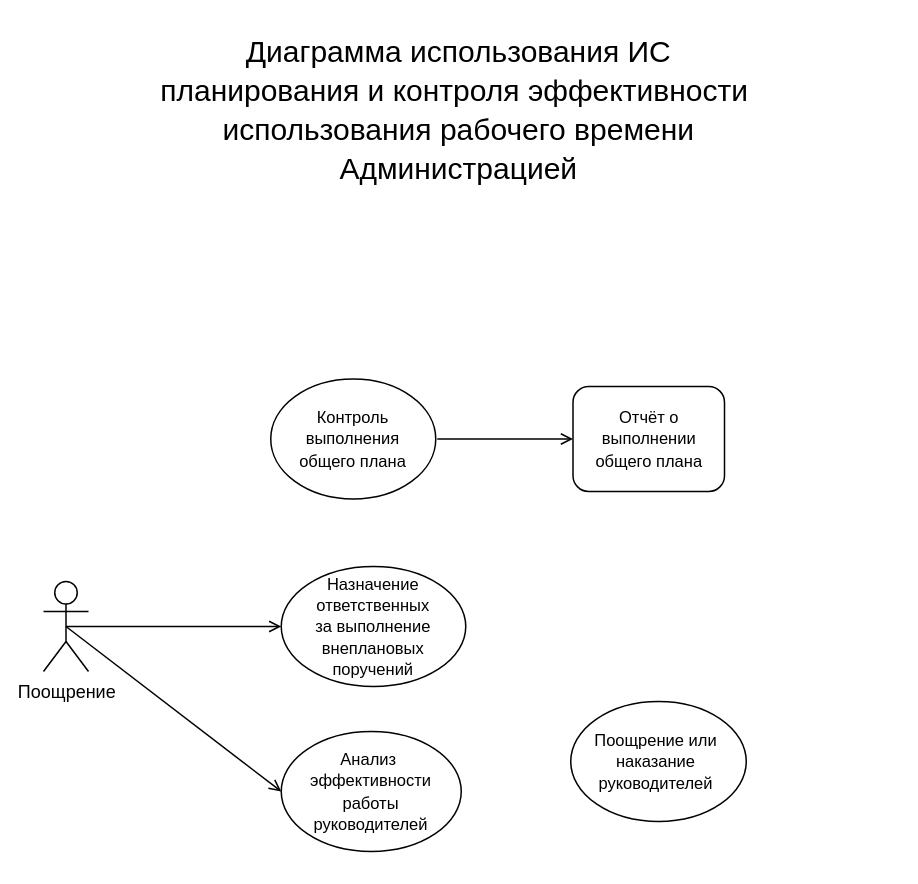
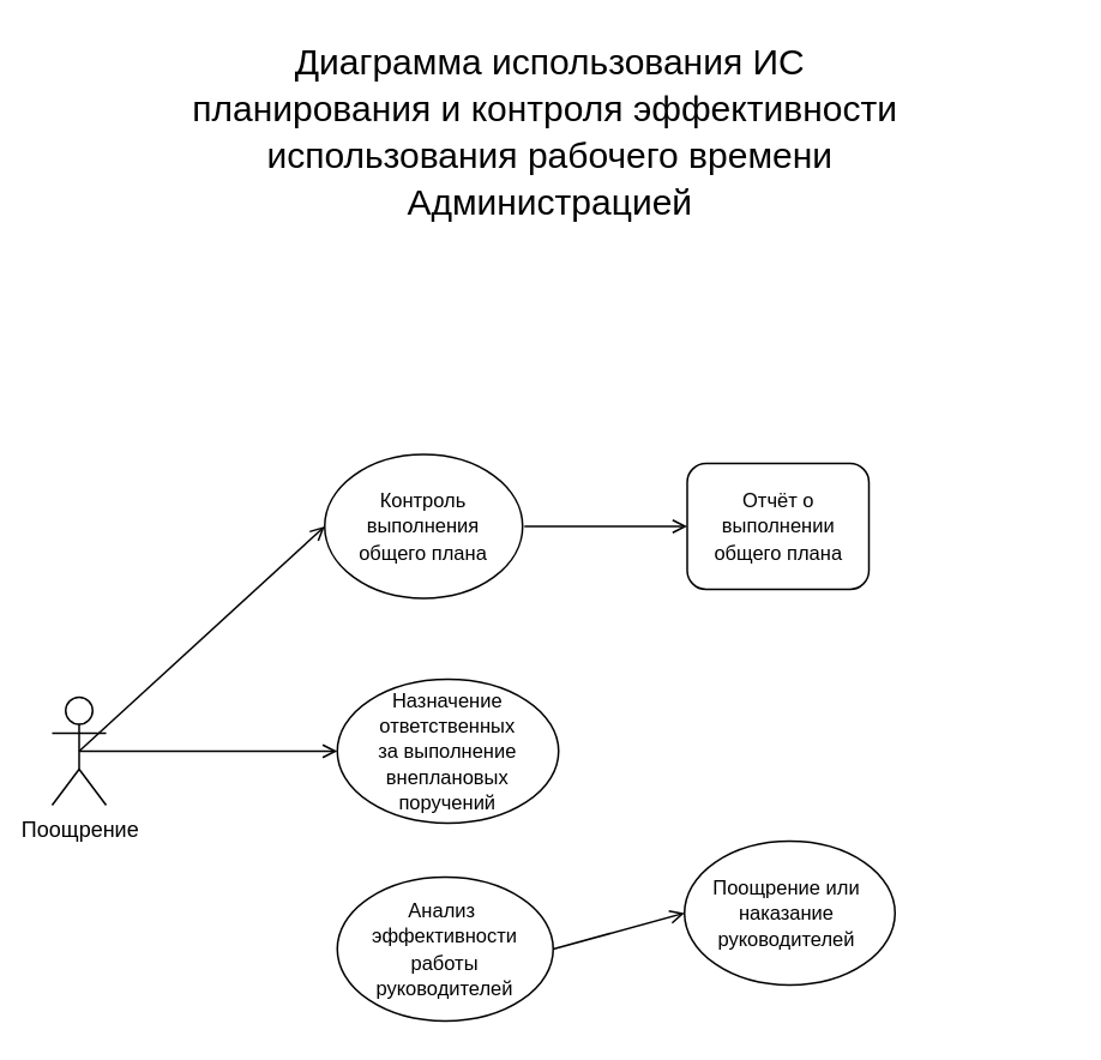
+ <mxCell id="2" style="rounded=0;orthogonalLoop=1;jettySize=auto;html=1;exitX=0.5;exitY=0.5;exitDx=0;exitDy=0;exitPerimeter=0;entryX=0;entryY=0.5;entryDx=0;entryDy=0;endArrow=open;endFill=0;" parent="1" source="5" target="7" edge="1"><mxGeometry relative="1" as="geometry" /></mxCell>
- <mxCell id="4" style="edgeStyle=none;rounded=0;orthogonalLoop=1;jettySize=auto;html=1;exitX=0.5;exitY=0.5;exitDx=0;exitDy=0;exitPerimeter=0;endArrow=open;endFill=0;entryX=0;entryY=0.5;entryDx=0;entryDy=0;" parent="1" source="5" target="11" edge="1"><mxGeometry relative="1" as="geometry"><mxPoint x="253.5" y="560" as="targetPoint" /></mxGeometry></mxCell>
+ <mxCell id="3" style="edgeStyle=none;rounded=0;orthogonalLoop=1;jettySize=auto;html=1;exitX=1;exitY=0.5;exitDx=0;exitDy=0;endArrow=open;endFill=0;entryX=0;entryY=0.5;entryDx=0;entryDy=0;" parent="1" source="11" target="10" edge="1"><mxGeometry relative="1" as="geometry" /></mxCell>
